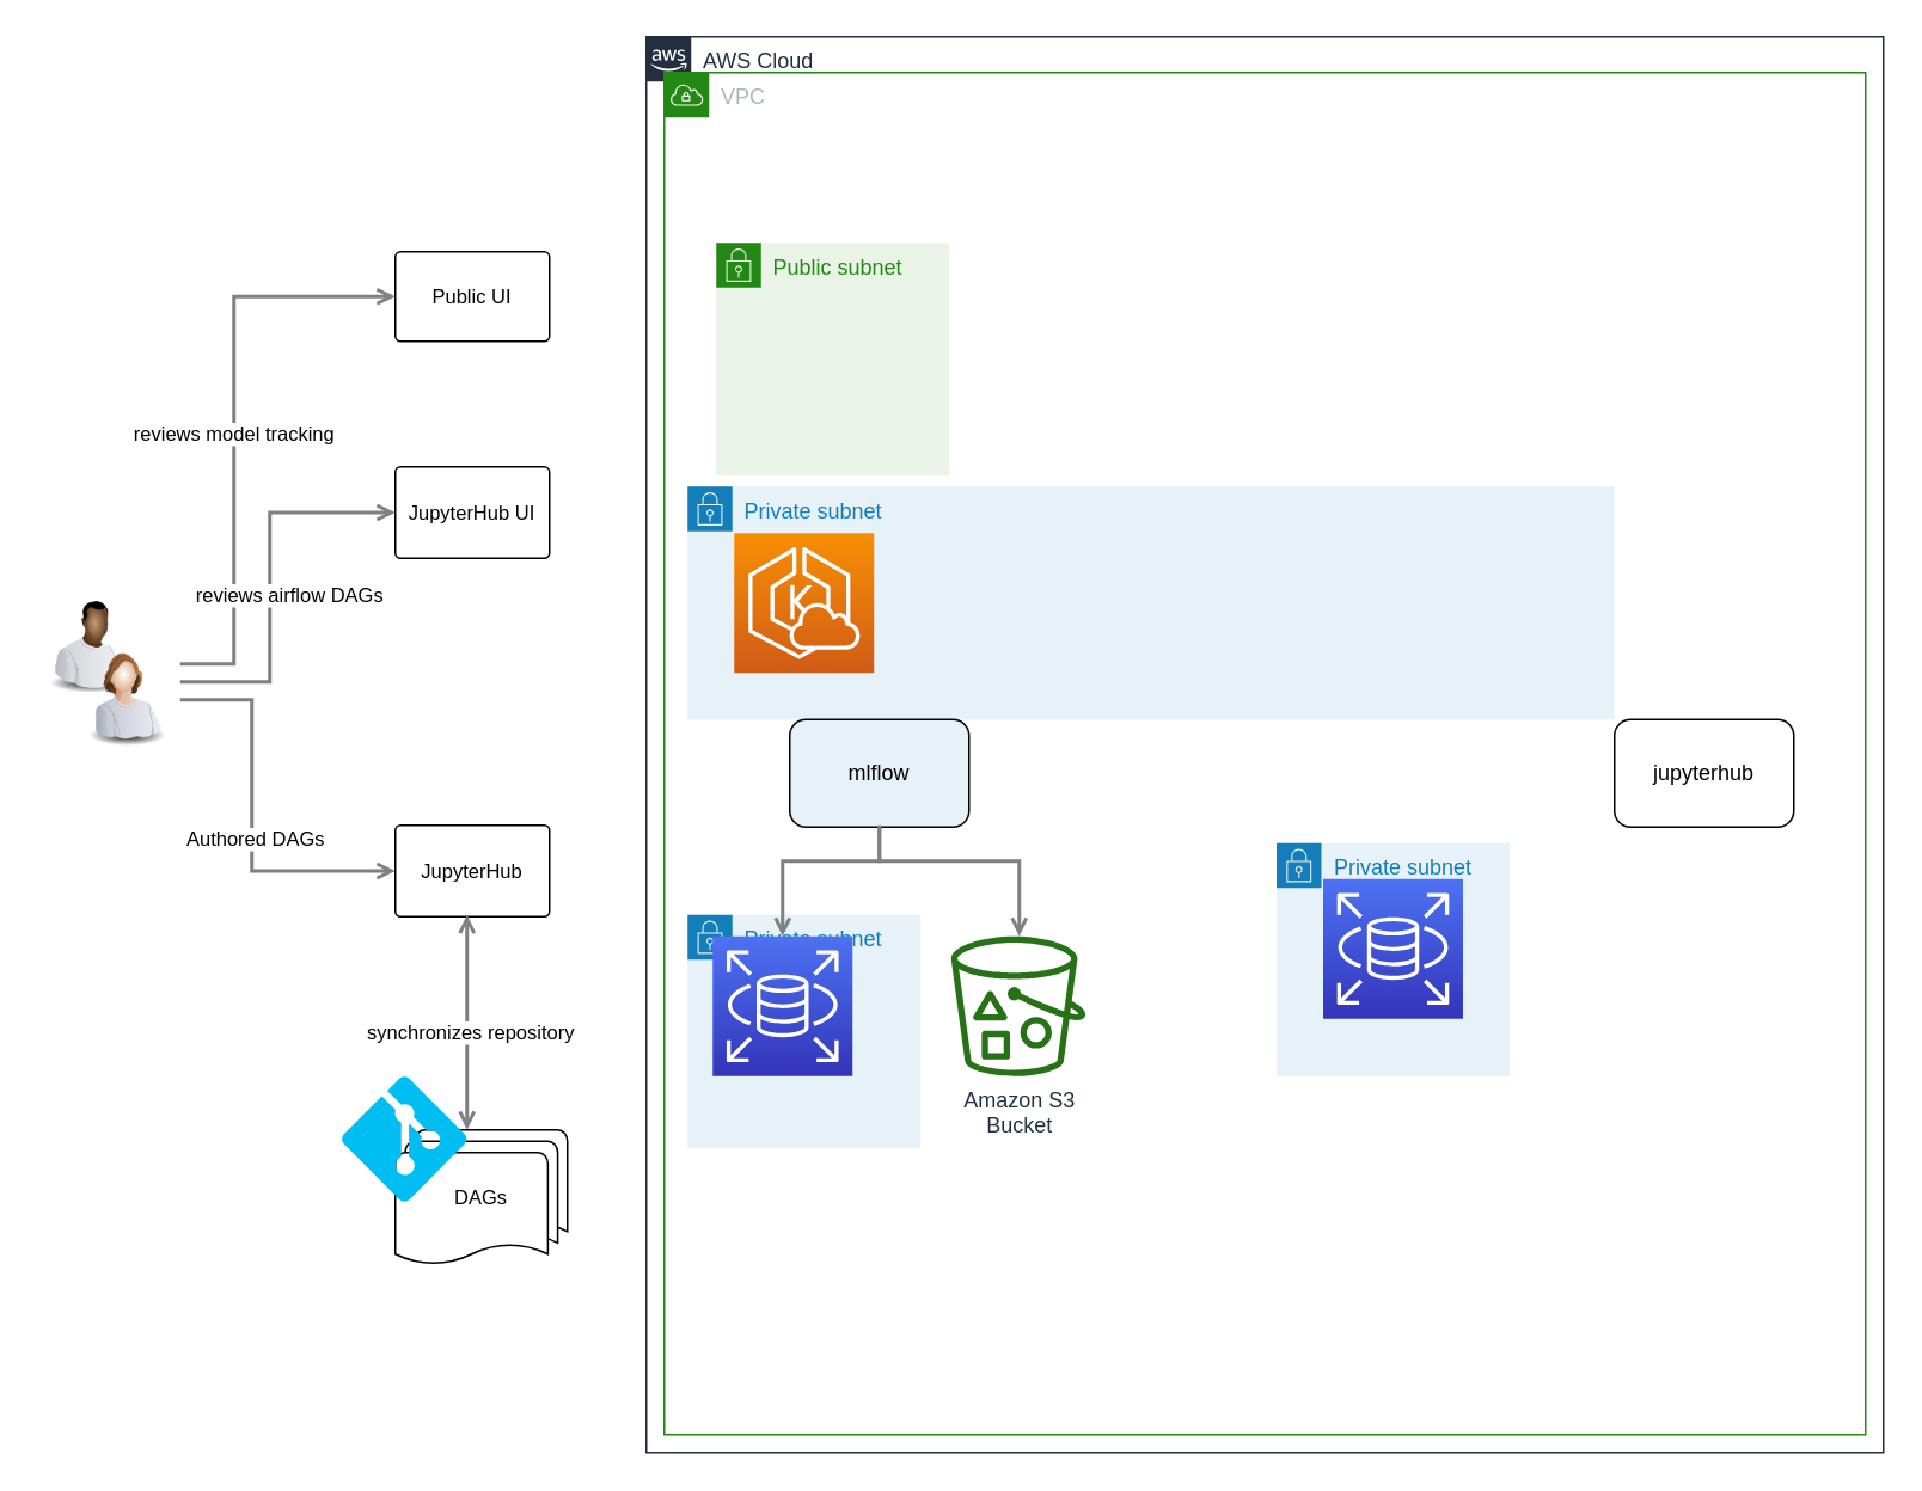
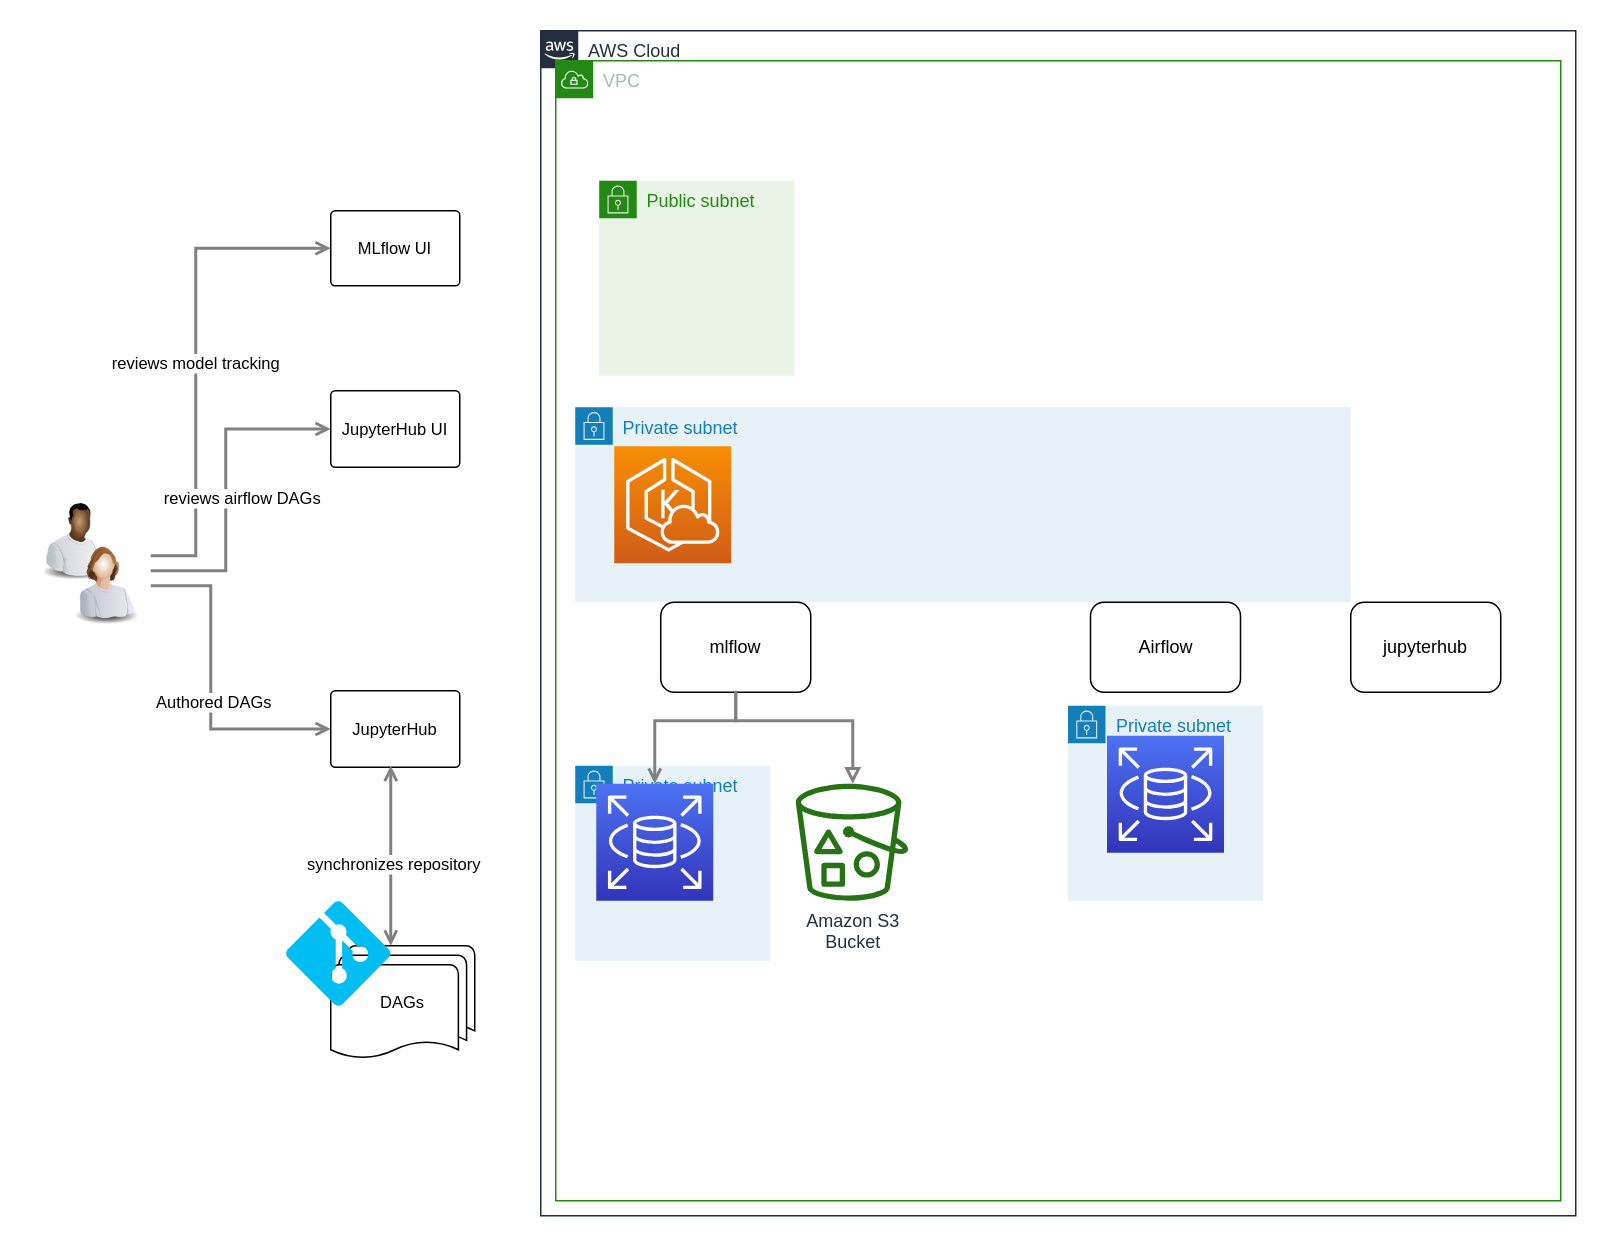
- <mxCell id="18" value="Public UI" style="html=1;whiteSpace=wrap;;fontSize=11;fontColor=#000000;spacing=3;strokeOpacity=100;rounded=1;absoluteArcSize=1;arcSize=6;" vertex="1" zOrder="105" parent="1"><mxGeometry x="220" y="140" width="86" height="50" as="geometry" /></mxCell>
+ <mxCell id="18" value="MLflow UI" style="html=1;whiteSpace=wrap;;fontSize=11;fontColor=#000000;spacing=3;strokeOpacity=100;rounded=1;absoluteArcSize=1;arcSize=6;" vertex="1" zOrder="105" parent="1"><mxGeometry x="220" y="140" width="86" height="50" as="geometry" /></mxCell>
- <mxCell id="8" value="Public subnet" style="points=[[0,0],[0.25,0],[0.5,0],[0.75,0],[1,0],[1,0.25],[1,0.5],[1,0.75],[1,1],[0.75,1],[0.5,1],[0.25,1],[0,1],[0,0.75],[0,0.5],[0,0.25]];outlineConnect=0;gradientColor=none;html=1;whiteSpace=wrap;fontSize=12;fontStyle=0;container=1;pointerEvents=0;collapsible=0;recursiveResize=0;shape=mxgraph.aws4.group;grIcon=mxgraph.aws4.group_security_group;grStroke=0;strokeColor=#248814;fillColor=#E9F3E6;verticalAlign=top;align=left;spacingLeft=30;fontColor=#248814;dashed=0;" vertex="1" parent="3"><mxGeometry x="29" y="95" width="130" height="130" as="geometry" /></mxCell>
+ <mxCell id="8" value="Public subnet" style="points=[[0,0],[0.25,0],[0.5,0],[0.75,0],[1,0],[1,0.25],[1,0.5],[1,0.75],[1,1],[0.75,1],[0.5,1],[0.25,1],[0,1],[0,0.75],[0,0.5],[0,0.25]];outlineConnect=0;gradientColor=none;html=1;whiteSpace=wrap;fontSize=12;fontStyle=0;container=1;pointerEvents=0;collapsible=0;recursiveResize=0;shape=mxgraph.aws4.group;grIcon=mxgraph.aws4.group_security_group;grStroke=0;strokeColor=#248814;fillColor=#E9F3E6;verticalAlign=top;align=left;spacingLeft=30;fontColor=#248814;dashed=0;" vertex="1" parent="3"><mxGeometry x="29" y="80" width="130" height="130" as="geometry" /></mxCell>
- <mxCell id="11" value="mlflow" style="rounded=1;whiteSpace=wrap;html=1;fillColor=#e6f2f8;" vertex="1" parent="3"><mxGeometry x="70" y="361" width="100" height="60" as="geometry" /></mxCell>
+ <mxCell id="11" value="mlflow" style="rounded=1;whiteSpace=wrap;html=1;" vertex="1" parent="3"><mxGeometry x="70" y="361" width="100" height="60" as="geometry" /></mxCell>
+ <mxCell id="6" value="Airflow" style="rounded=1;whiteSpace=wrap;html=1;" vertex="1" parent="3"><mxGeometry x="356.5" y="361" width="100" height="60" as="geometry" /></mxCell>
- <mxCell id="15" style="edgeStyle=orthogonalEdgeStyle;rounded=0;orthogonalLoop=1;jettySize=auto;html=1;startArrow=none;startFill=0;endArrow=open;endFill=0;strokeColor=#808080;strokeWidth=2;exitX=0.5;exitY=1;exitDx=0;exitDy=0;" parent="3" source="11" target="14" edge="1"><mxGeometry relative="1" as="geometry"><Array as="points"><mxPoint x="120" y="440" /><mxPoint x="198" y="440" /></Array><mxPoint x="50" y="420" as="sourcePoint" /></mxGeometry></mxCell>
+ <mxCell id="15" style="edgeStyle=orthogonalEdgeStyle;rounded=0;orthogonalLoop=1;jettySize=auto;html=1;startArrow=none;startFill=0;endArrow=block;endFill=0;strokeColor=#808080;strokeWidth=2;exitX=0.5;exitY=1;exitDx=0;exitDy=0;" parent="3" source="11" target="14" edge="1"><mxGeometry relative="1" as="geometry"><Array as="points"><mxPoint x="120" y="440" /><mxPoint x="198" y="440" /></Array><mxPoint x="50" y="420" as="sourcePoint" /></mxGeometry></mxCell>
